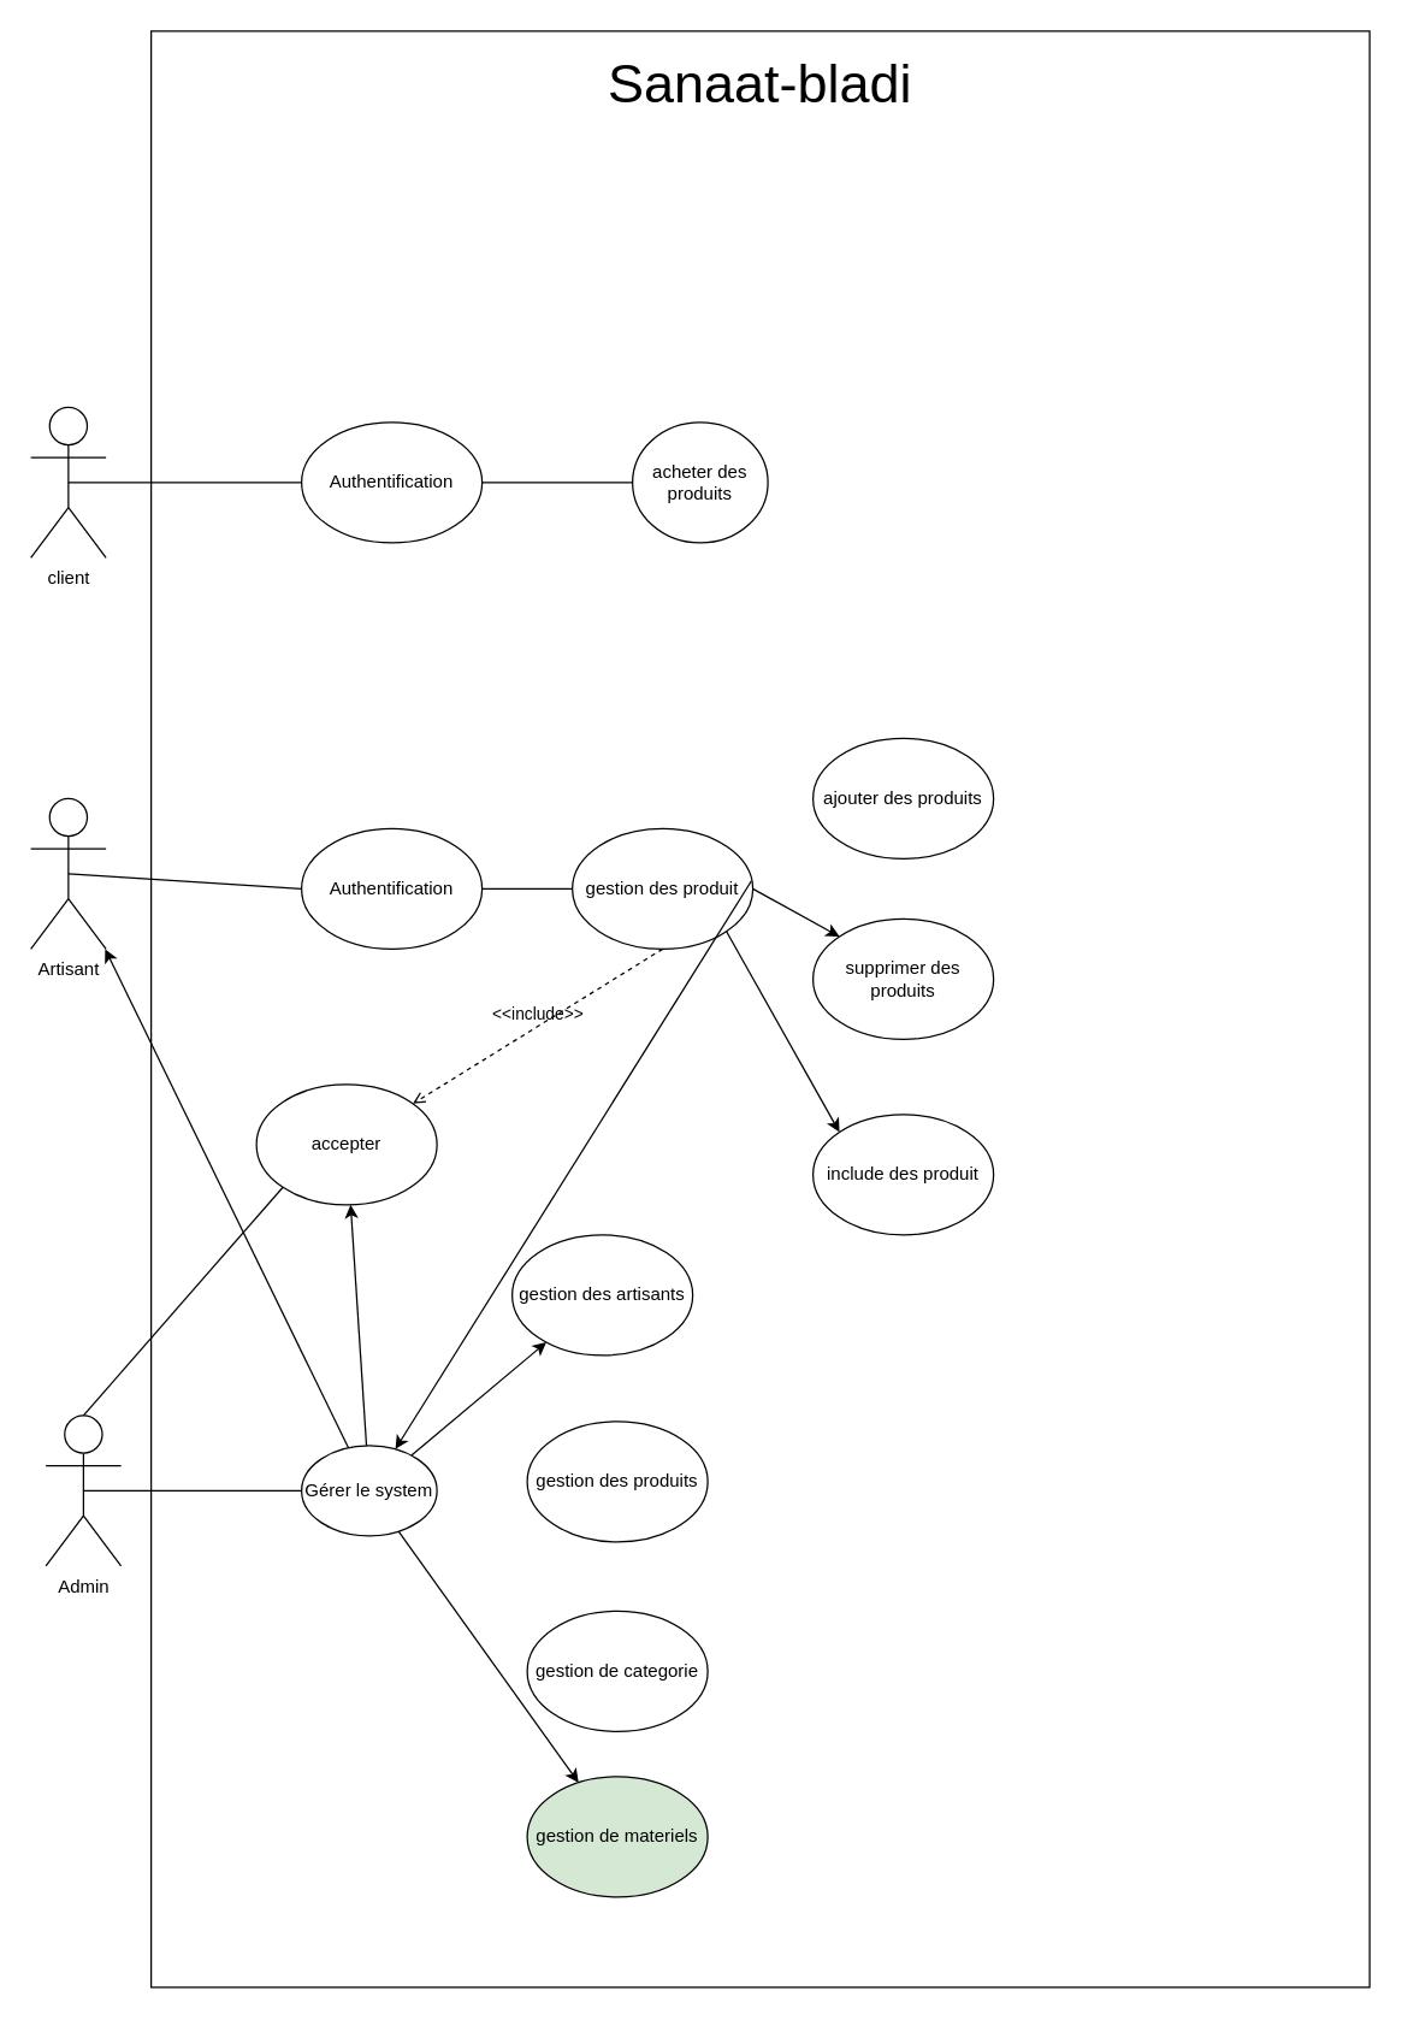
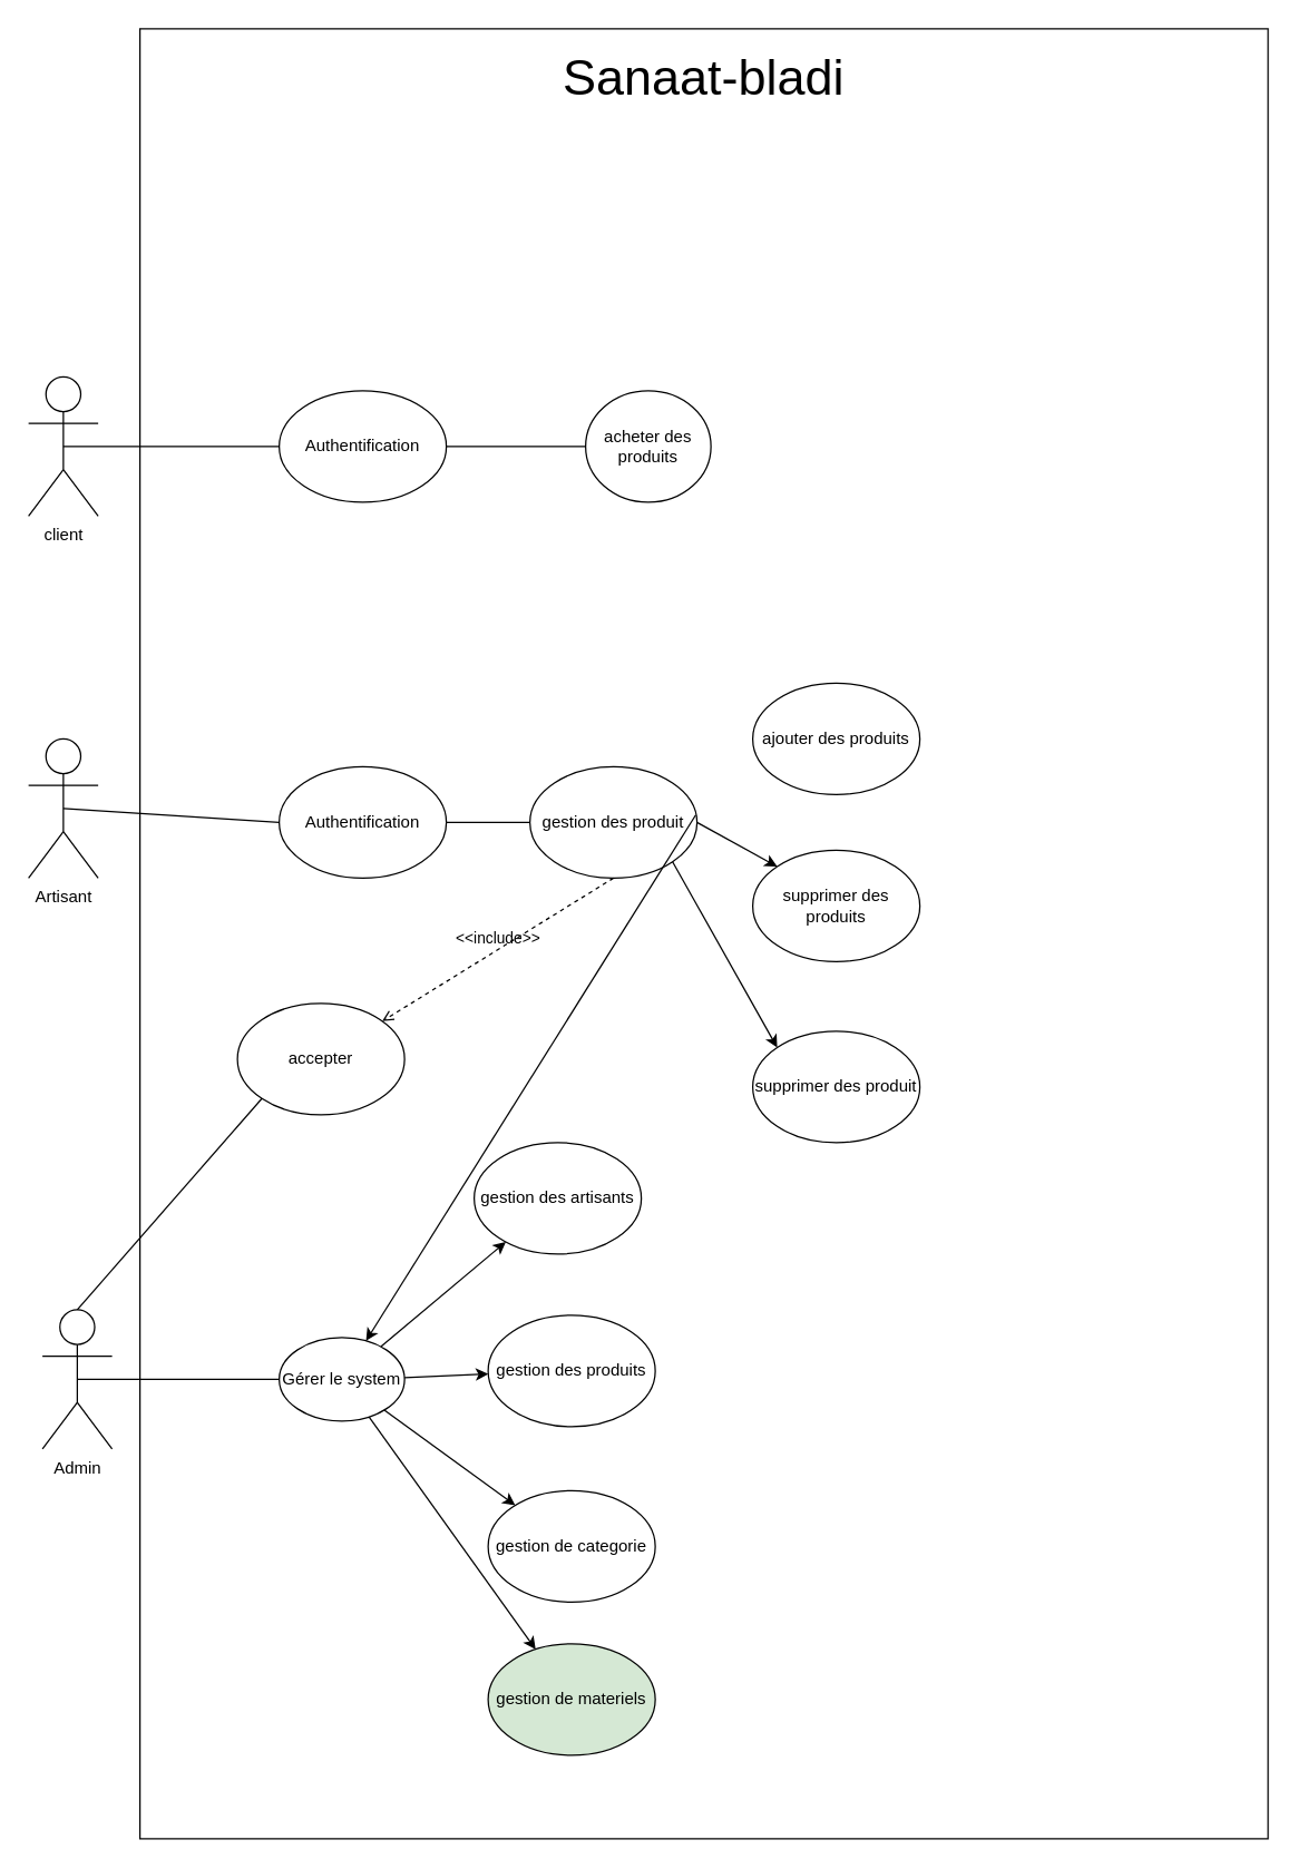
- <mxCell id="20" value="include des produit" style="ellipse;whiteSpace=wrap;html=1;" vertex="1" parent="1"><mxGeometry x="540" y="740" width="120" height="80" as="geometry" /></mxCell>
+ <mxCell id="20" value="supprimer des produit" style="ellipse;whiteSpace=wrap;html=1;" vertex="1" parent="1"><mxGeometry x="540" y="740" width="120" height="80" as="geometry" /></mxCell>
- <mxCell id="13" value="" style="endArrow=classic;html=1;rounded=0;" edge="1" parent="1" source="4" target="15"><mxGeometry width="50" height="50" relative="1" as="geometry"><mxPoint x="290" y="1065" as="sourcePoint" /><mxPoint x="340" y="1015" as="targetPoint" /></mxGeometry></mxCell>
+ <mxCell id="13" value="" style="endArrow=classic;html=1;rounded=0;" edge="1" parent="1" source="4" target="9"><mxGeometry width="50" height="50" relative="1" as="geometry"><mxPoint x="290" y="1065" as="sourcePoint" /><mxPoint x="340" y="1015" as="targetPoint" /></mxGeometry></mxCell>
- <mxCell id="12" value="" style="endArrow=classic;html=1;rounded=0;" edge="1" parent="1" source="4" target="27"><mxGeometry width="50" height="50" relative="1" as="geometry"><mxPoint x="290" y="1024" as="sourcePoint" /><mxPoint x="340" y="974" as="targetPoint" /></mxGeometry></mxCell>
+ <mxCell id="12" value="" style="endArrow=classic;html=1;rounded=0;" edge="1" parent="1" source="4" target="6"><mxGeometry width="50" height="50" relative="1" as="geometry"><mxPoint x="290" y="1024" as="sourcePoint" /><mxPoint x="340" y="974" as="targetPoint" /></mxGeometry></mxCell>
